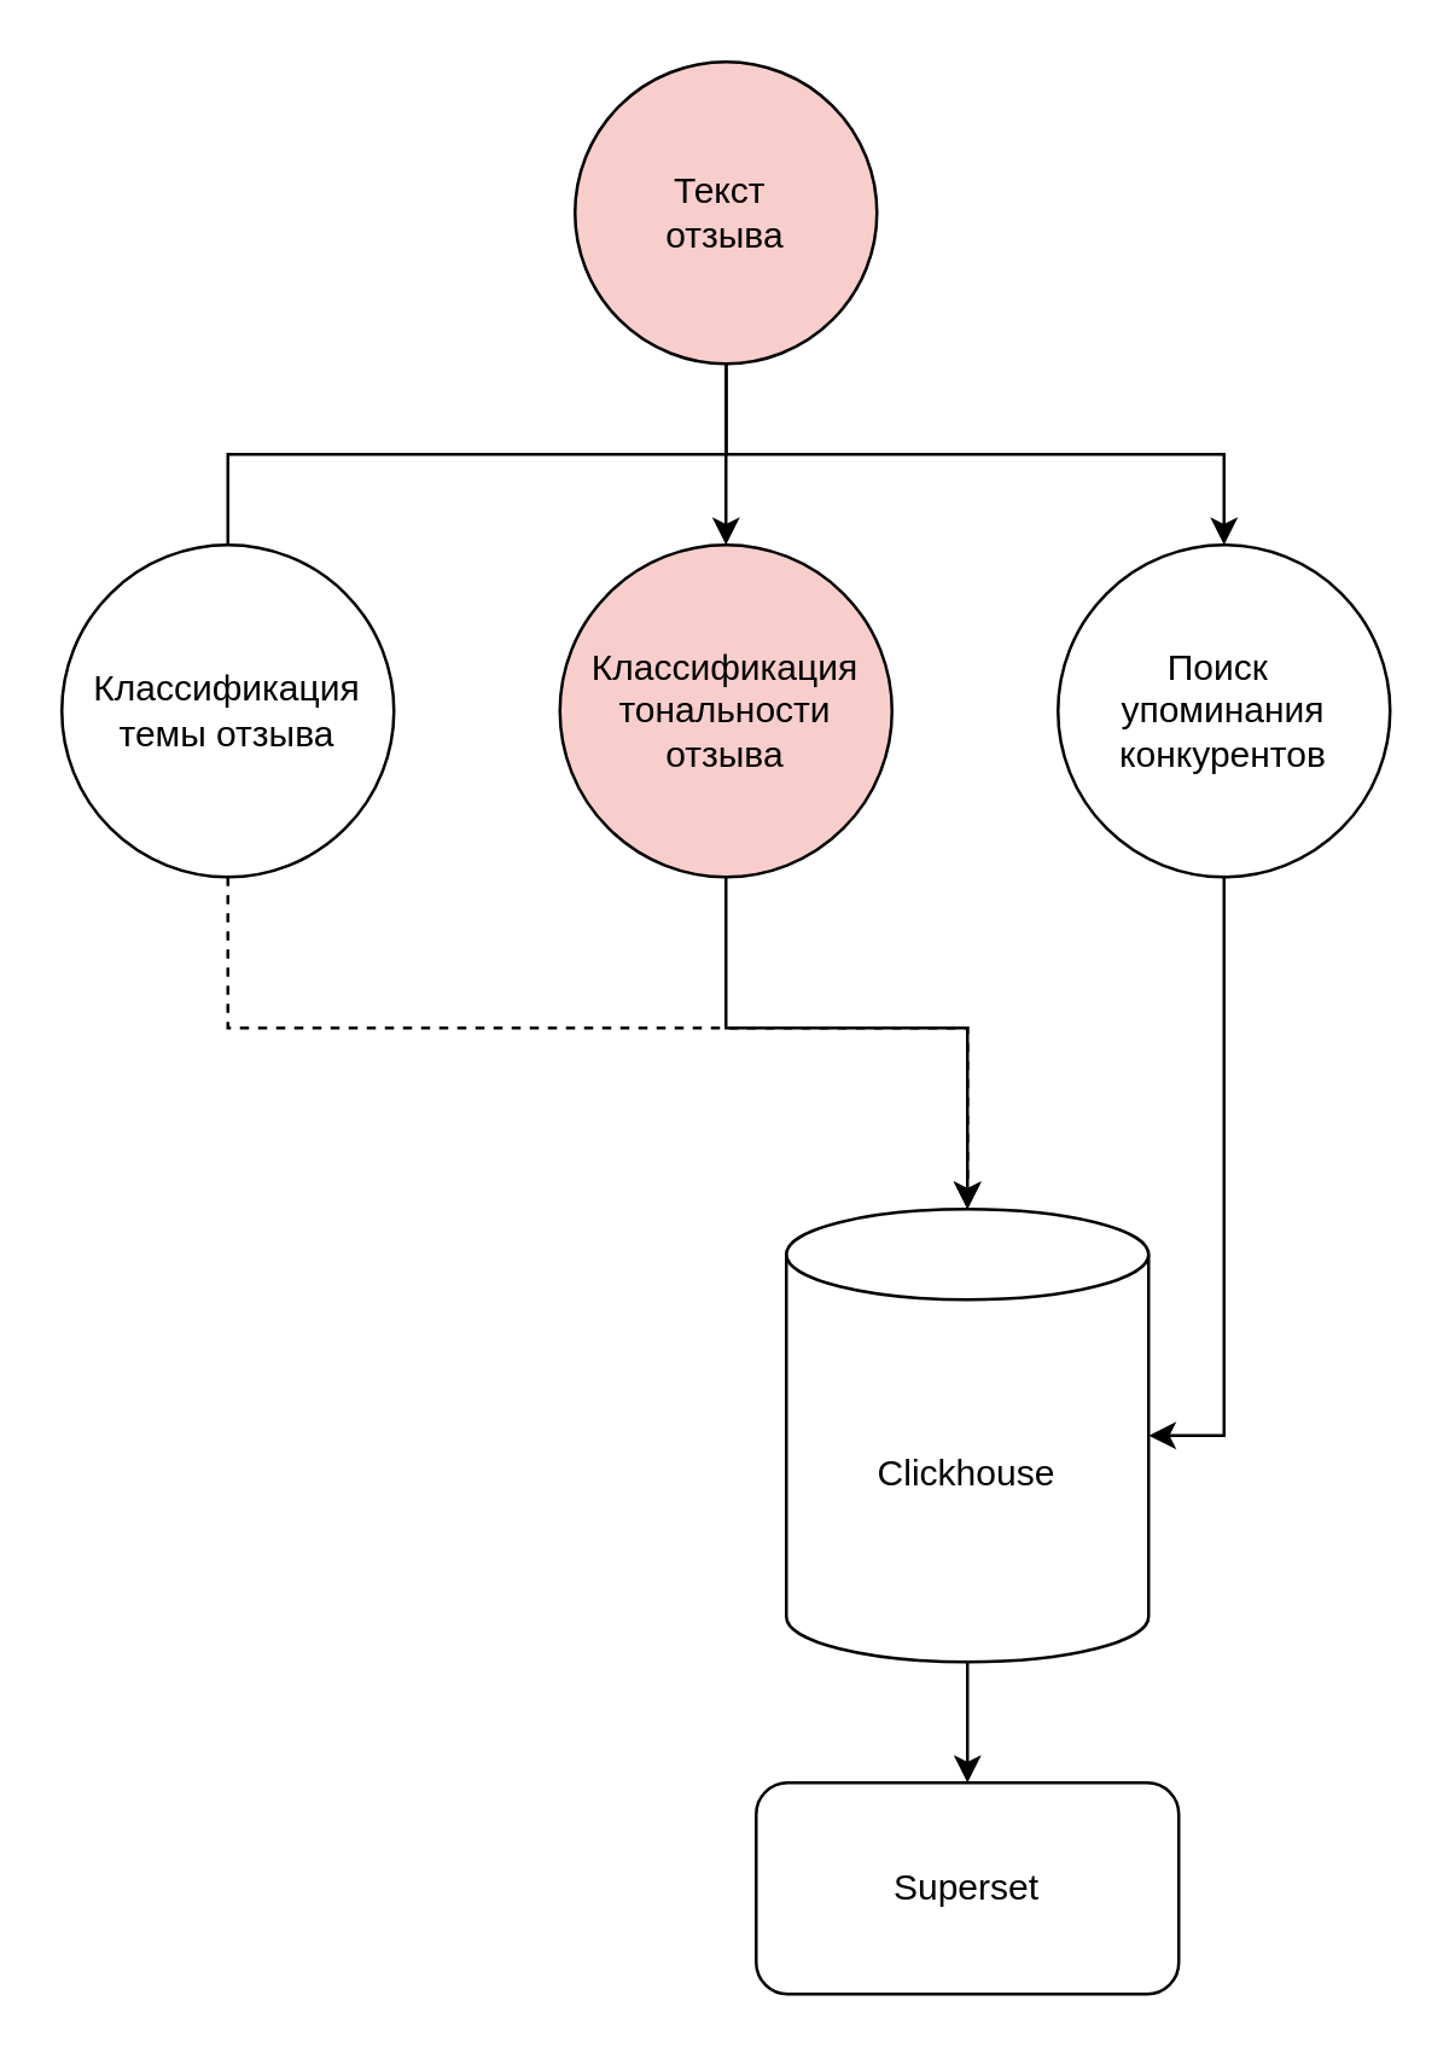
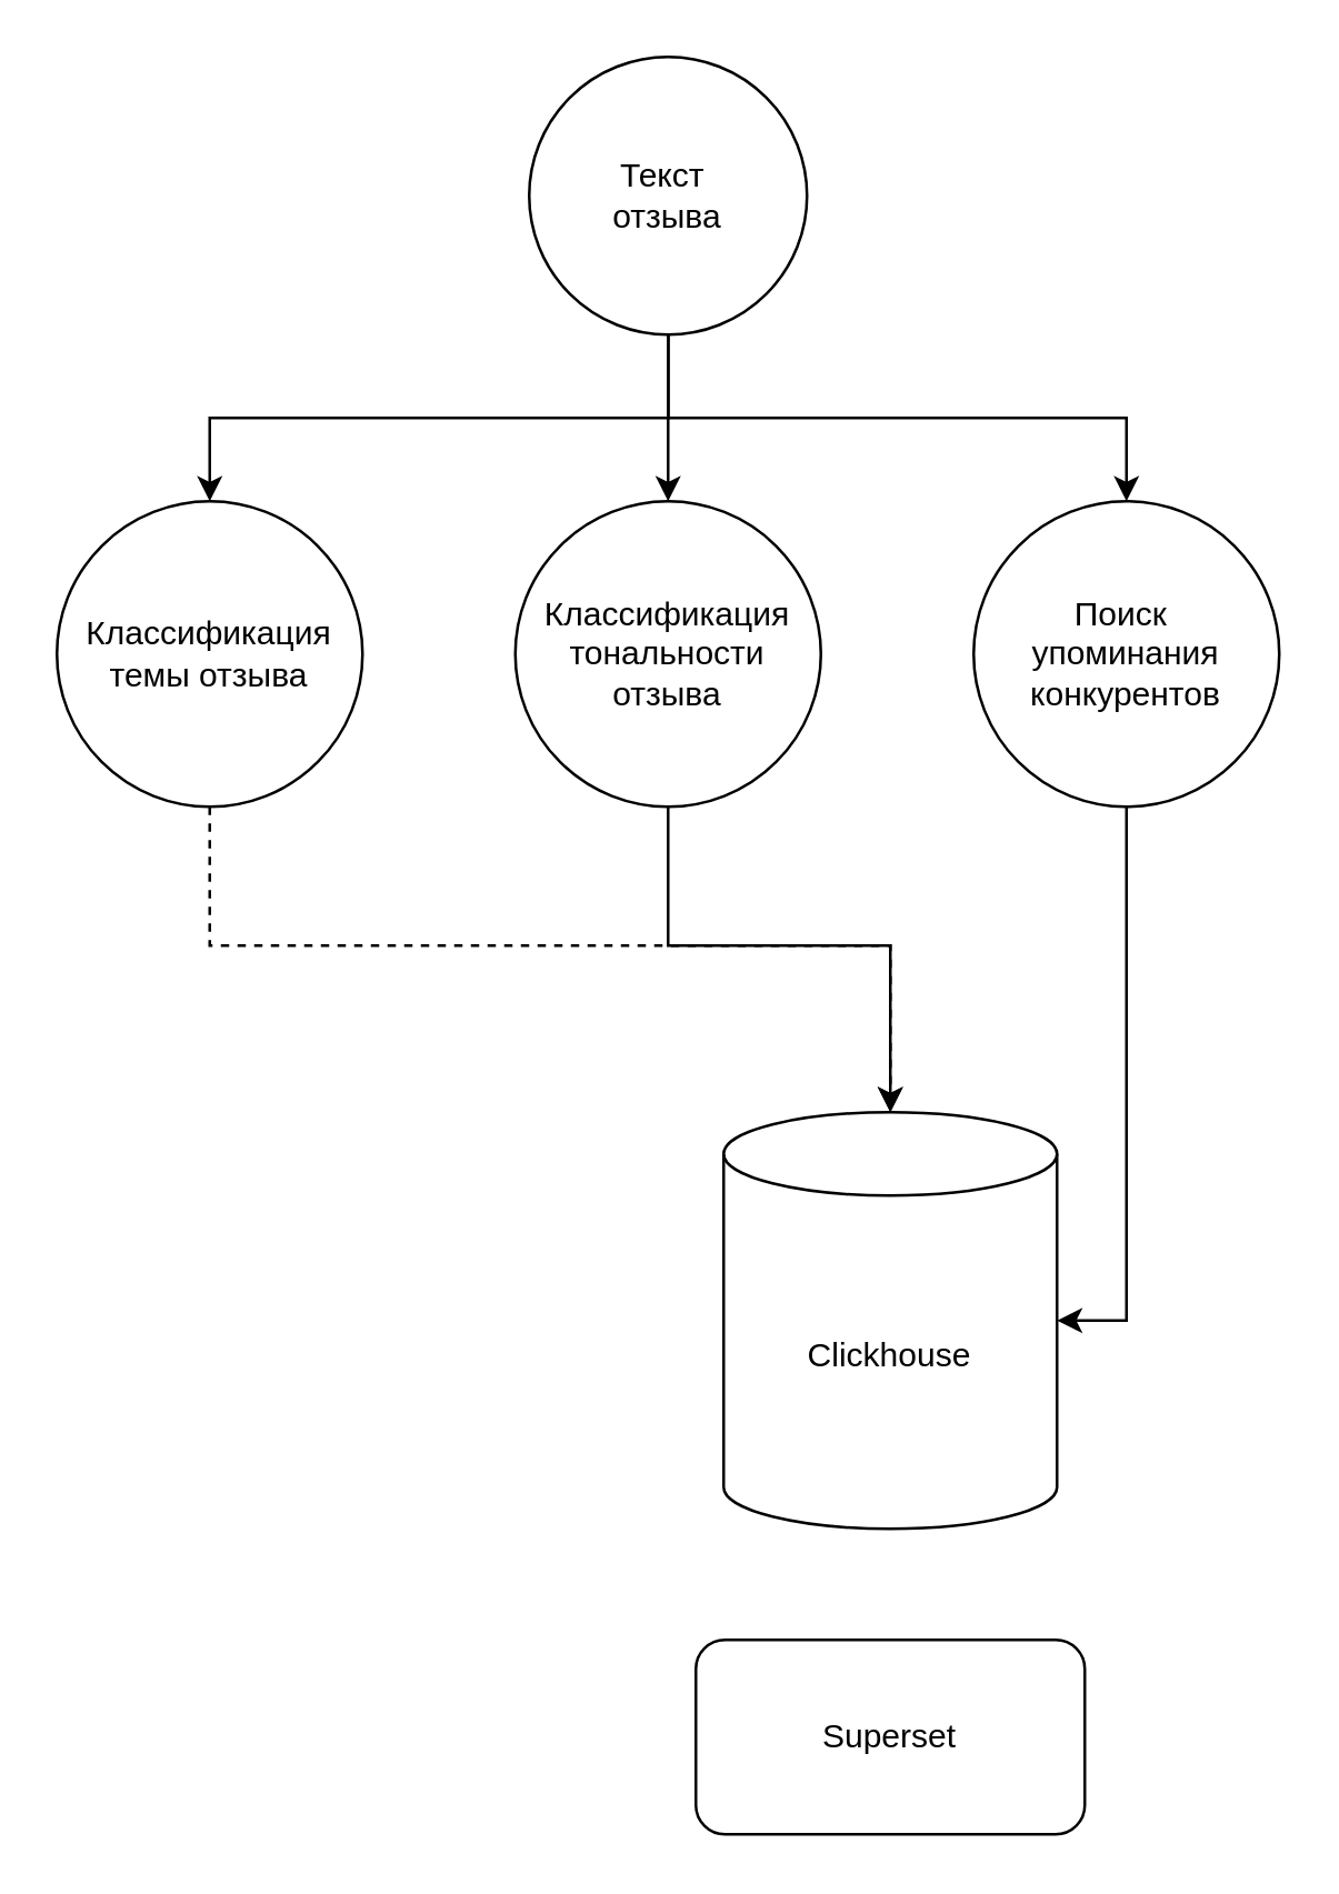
- <mxCell id="8" value="Текст&amp;nbsp;&lt;div&gt;отзыва&lt;/div&gt;" style="ellipse;whiteSpace=wrap;html=1;aspect=fixed;fillColor=#f8cecc;" vertex="1" parent="1"><mxGeometry x="190" y="20" width="100" height="100" as="geometry" /></mxCell>
+ <mxCell id="8" value="Текст&amp;nbsp;&lt;div&gt;отзыва&lt;/div&gt;" style="ellipse;whiteSpace=wrap;html=1;aspect=fixed;" vertex="1" parent="1"><mxGeometry x="190" y="20" width="100" height="100" as="geometry" /></mxCell>
- <mxCell id="5" style="edgeStyle=orthogonalEdgeStyle;rounded=0;orthogonalLoop=1;jettySize=auto;html=1;entryX=0.5;entryY=0;entryDx=0;entryDy=0;exitX=0.5;exitY=1;exitDx=0;exitDy=0;endArrow=none;" edge="1" parent="1" source="8" target="9"><mxGeometry relative="1" as="geometry" /></mxCell>
+ <mxCell id="5" style="edgeStyle=orthogonalEdgeStyle;rounded=0;orthogonalLoop=1;jettySize=auto;html=1;entryX=0.5;entryY=0;entryDx=0;entryDy=0;exitX=0.5;exitY=1;exitDx=0;exitDy=0;" edge="1" parent="1" source="8" target="9"><mxGeometry relative="1" as="geometry" /></mxCell>
- <mxCell id="10" value="Классификация&lt;div&gt;тональности&lt;/div&gt;&lt;div&gt;отзыва&lt;/div&gt;" style="ellipse;whiteSpace=wrap;html=1;aspect=fixed;fillColor=#f8cecc;" vertex="1" parent="1"><mxGeometry x="185" y="180" width="110" height="110" as="geometry" /></mxCell>
+ <mxCell id="10" value="Классификация&lt;div&gt;тональности&lt;/div&gt;&lt;div&gt;отзыва&lt;/div&gt;" style="ellipse;whiteSpace=wrap;html=1;aspect=fixed;" vertex="1" parent="1"><mxGeometry x="185" y="180" width="110" height="110" as="geometry" /></mxCell>
- <mxCell id="2" style="edgeStyle=orthogonalEdgeStyle;rounded=0;orthogonalLoop=1;jettySize=auto;html=1;entryX=0.5;entryY=0;entryDx=0;entryDy=0;" edge="1" parent="1" source="3" target="4"><mxGeometry relative="1" as="geometry" /></mxCell>
